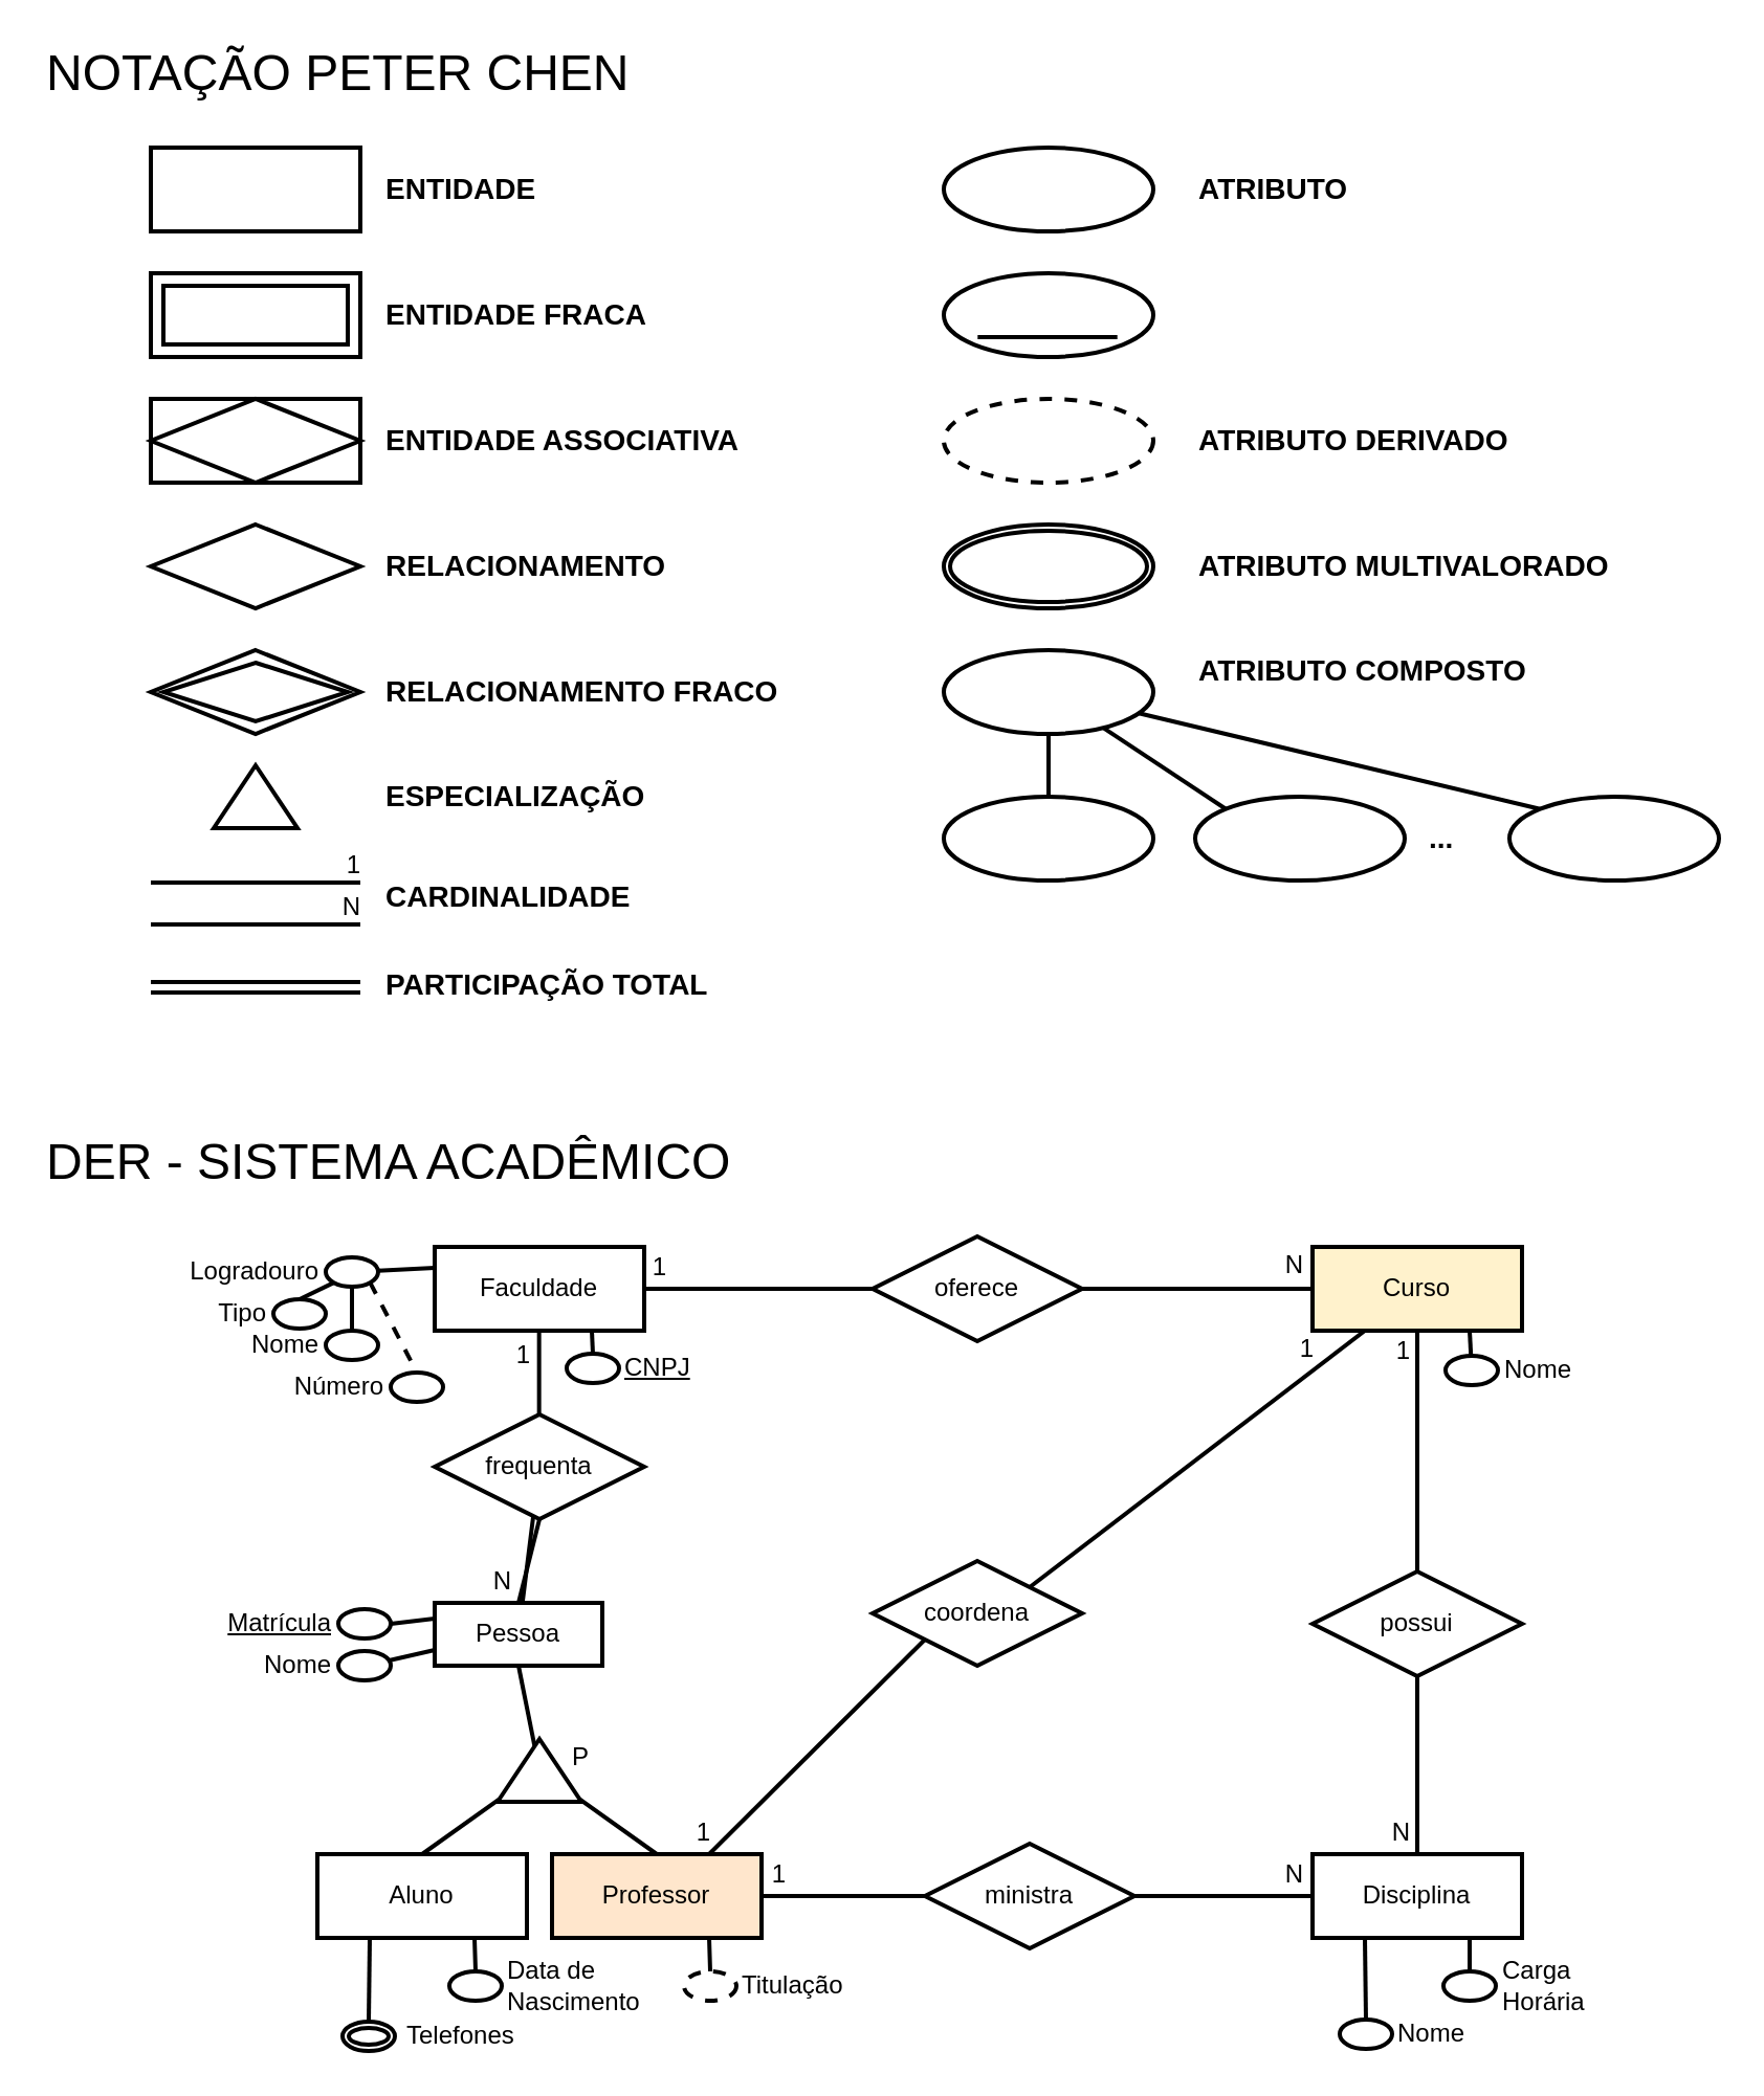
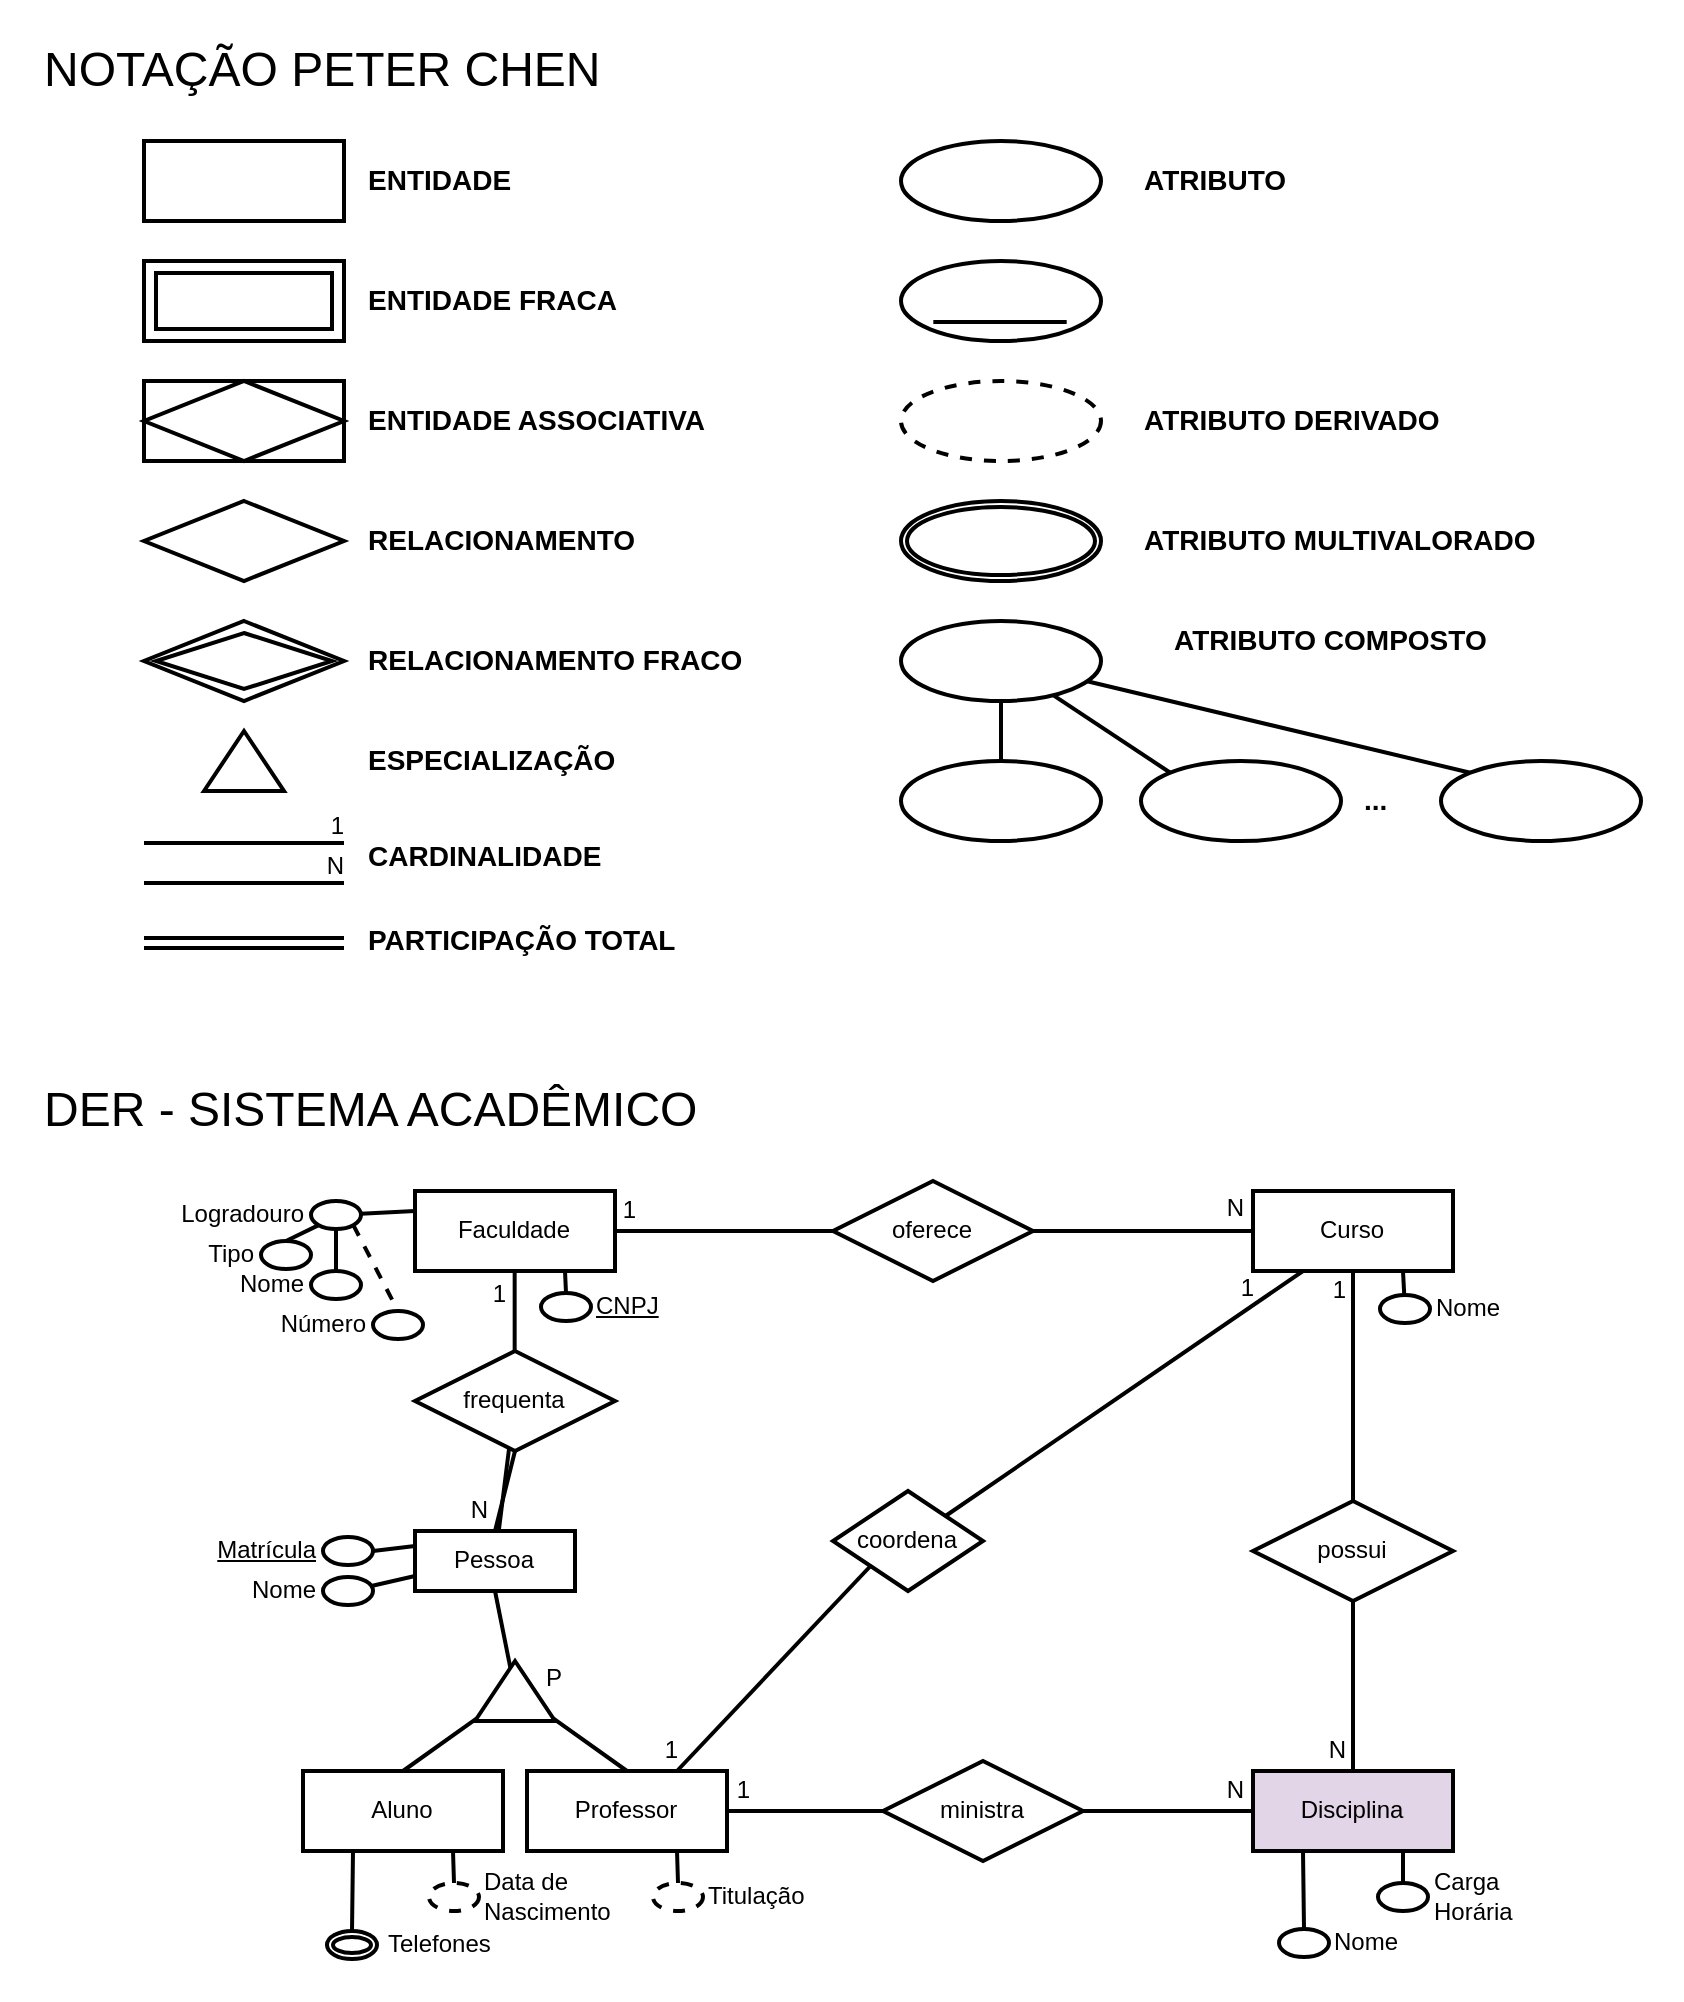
- <mxCell id="34" value="&lt;font style=&quot;font-size: 14px&quot;&gt;ATRIBUTO COMPOSTO&lt;/font&gt;" style="text;html=1;strokeColor=none;fillColor=none;align=left;verticalAlign=middle;whiteSpace=wrap;rounded=0;fontSize=14;fontStyle=1" parent="1" vertex="1"><mxGeometry x="570" y="310" width="200" height="20" as="geometry" /></mxCell>
+ <mxCell id="34" value="&lt;font style=&quot;font-size: 14px&quot;&gt;ATRIBUTO COMPOSTO&lt;/font&gt;" style="text;html=1;strokeColor=none;fillColor=none;align=left;verticalAlign=middle;whiteSpace=wrap;rounded=0;fontSize=14;fontStyle=1" parent="1" vertex="1"><mxGeometry x="585" y="310" width="200" height="20" as="geometry" /></mxCell>
- <mxCell id="62" value="Curso" style="rounded=0;whiteSpace=wrap;html=1;fontSize=12;align=center;strokeWidth=2;fillColor=#fff2cc;" parent="1" vertex="1"><mxGeometry x="626" y="595" width="100" height="40" as="geometry" /></mxCell>
+ <mxCell id="62" value="Curso" style="rounded=0;whiteSpace=wrap;html=1;fontSize=12;align=center;strokeWidth=2;" parent="1" vertex="1"><mxGeometry x="626" y="595" width="100" height="40" as="geometry" /></mxCell>
- <mxCell id="63" value="coordena" style="shape=rhombus;perimeter=rhombusPerimeter;align=center;rounded=0;shadow=0;glass=0;sketch=0;fontSize=12;strokeWidth=2;gradientColor=none;whiteSpace=wrap;" parent="1" vertex="1"><mxGeometry x="416" y="745" width="100" height="50" as="geometry" /></mxCell>
+ <mxCell id="63" value="coordena" style="shape=rhombus;perimeter=rhombusPerimeter;align=center;rounded=0;shadow=0;glass=0;sketch=0;fontSize=12;strokeWidth=2;gradientColor=none;whiteSpace=wrap;" parent="1" vertex="1"><mxGeometry x="416" y="745" width="75" height="50" as="geometry" /></mxCell>
- <mxCell id="72" value="Professor" style="rounded=0;whiteSpace=wrap;html=1;fontSize=12;align=center;strokeWidth=2;fillColor=#ffe6cc;" parent="1" vertex="1"><mxGeometry x="263" y="885" width="100" height="40" as="geometry" /></mxCell>
+ <mxCell id="72" value="Professor" style="rounded=0;whiteSpace=wrap;html=1;fontSize=12;align=center;strokeWidth=2;" parent="1" vertex="1"><mxGeometry x="263" y="885" width="100" height="40" as="geometry" /></mxCell>
- <mxCell id="66" value="Disciplina" style="rounded=0;whiteSpace=wrap;html=1;fontSize=12;align=center;strokeWidth=2;" parent="1" vertex="1"><mxGeometry x="626" y="885" width="100" height="40" as="geometry" /></mxCell>
+ <mxCell id="66" value="Disciplina" style="rounded=0;whiteSpace=wrap;html=1;fontSize=12;align=center;strokeWidth=2;fillColor=#e1d5e7;" parent="1" vertex="1"><mxGeometry x="626" y="885" width="100" height="40" as="geometry" /></mxCell>
- <mxCell id="100" value="Data de Nascimento" style="ellipse;whiteSpace=wrap;align=left;rounded=0;shadow=0;glass=0;sketch=0;fontSize=12;strokeWidth=2;gradientColor=none;spacingRight=0;spacingBottom=0;spacingLeft=26;fontStyle=0" parent="1" vertex="1"><mxGeometry x="214" y="941" width="25" height="14" as="geometry" /></mxCell>
+ <mxCell id="100" value="Data de Nascimento" style="ellipse;whiteSpace=wrap;align=left;rounded=0;shadow=0;glass=0;sketch=0;fontSize=12;strokeWidth=2;gradientColor=none;spacingRight=0;spacingBottom=0;spacingLeft=26;fontStyle=0;dashed=1;" parent="1" vertex="1"><mxGeometry x="214" y="941" width="25" height="14" as="geometry" /></mxCell>
